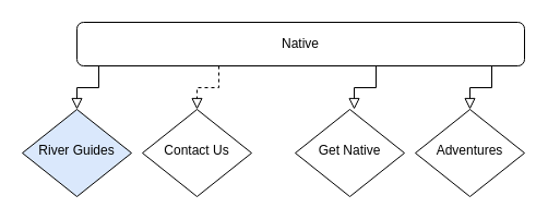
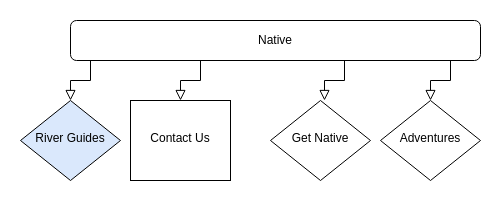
- <mxCell id="2" value="" style="rounded=0;html=1;jettySize=auto;orthogonalLoop=1;fontSize=11;endArrow=block;endFill=0;endSize=8;strokeWidth=1;shadow=0;labelBackgroundColor=none;edgeStyle=orthogonalEdgeStyle;dashed=1;" parent="1" source="3" target="4" edge="1"><mxGeometry relative="1" as="geometry"><Array as="points"><mxPoint x="200" y="80" /><mxPoint x="180" y="80" /></Array></mxGeometry></mxCell>
+ <mxCell id="2" value="" style="rounded=0;html=1;jettySize=auto;orthogonalLoop=1;fontSize=11;endArrow=block;endFill=0;endSize=8;strokeWidth=1;shadow=0;labelBackgroundColor=none;edgeStyle=orthogonalEdgeStyle;" parent="1" source="3" target="4" edge="1"><mxGeometry relative="1" as="geometry"><Array as="points"><mxPoint x="200" y="80" /><mxPoint x="180" y="80" /></Array></mxGeometry></mxCell>
- <mxCell id="4" value="Contact Us" style="rhombus;whiteSpace=wrap;html=1;shadow=0;fontFamily=Helvetica;fontSize=12;align=center;strokeWidth=1;spacing=6;spacingTop=-4;" parent="1" vertex="1"><mxGeometry x="130" y="100" width="100" height="80" as="geometry" /></mxCell>
+ <mxCell id="4" value="Contact Us" style="whiteSpace=wrap;html=1;shadow=0;fontFamily=Helvetica;fontSize=12;align=center;strokeWidth=1;spacing=6;spacingTop=-4;rounded=0;" parent="1" vertex="1"><mxGeometry x="130" y="100" width="100" height="80" as="geometry" /></mxCell>
